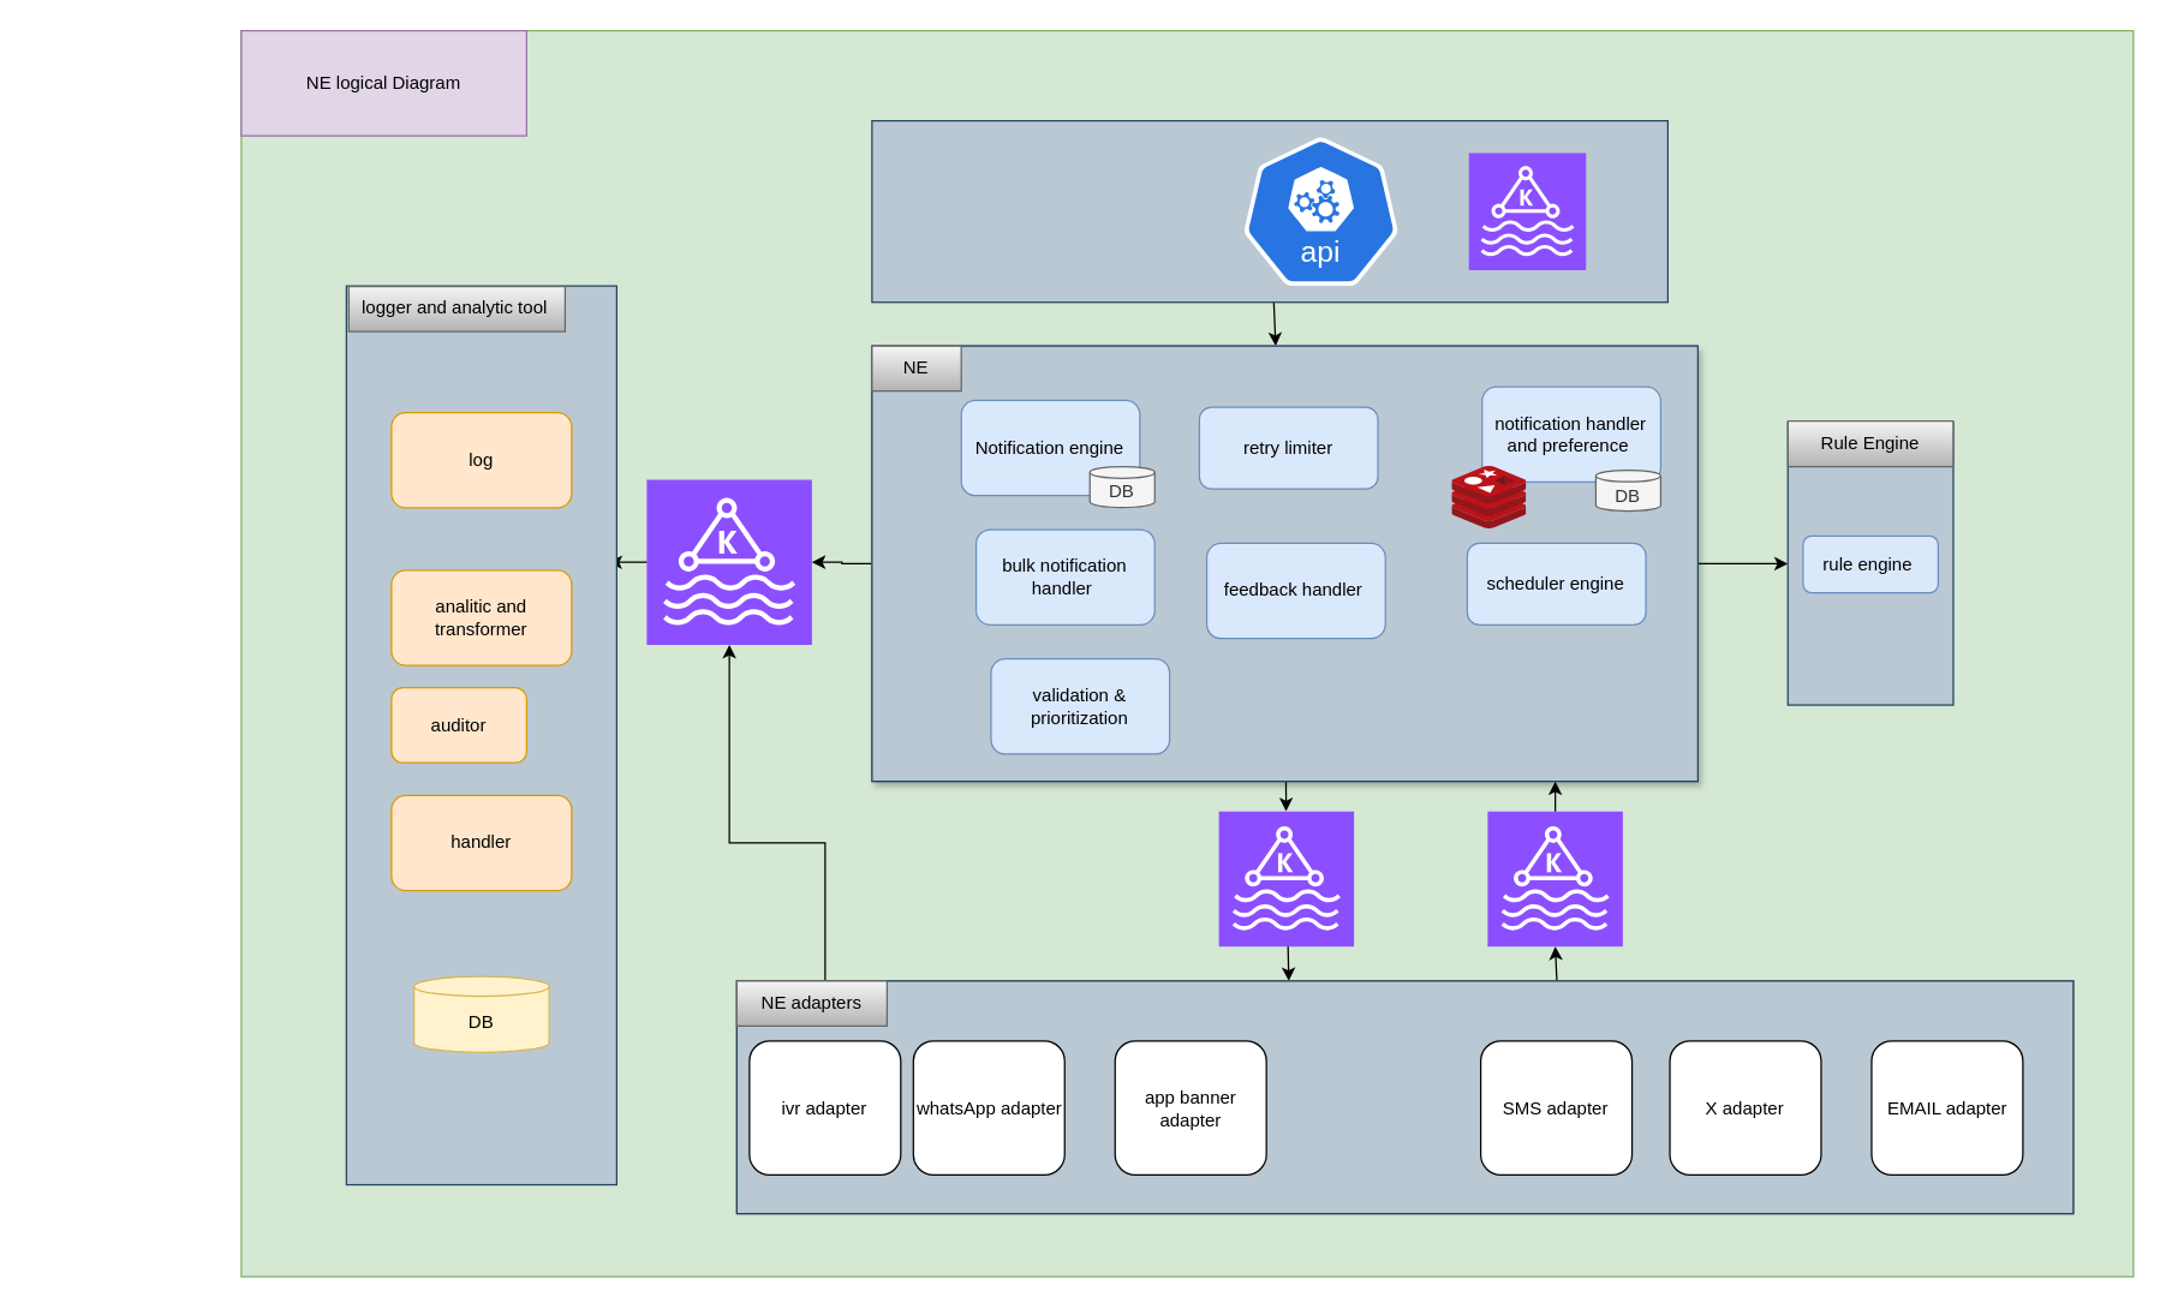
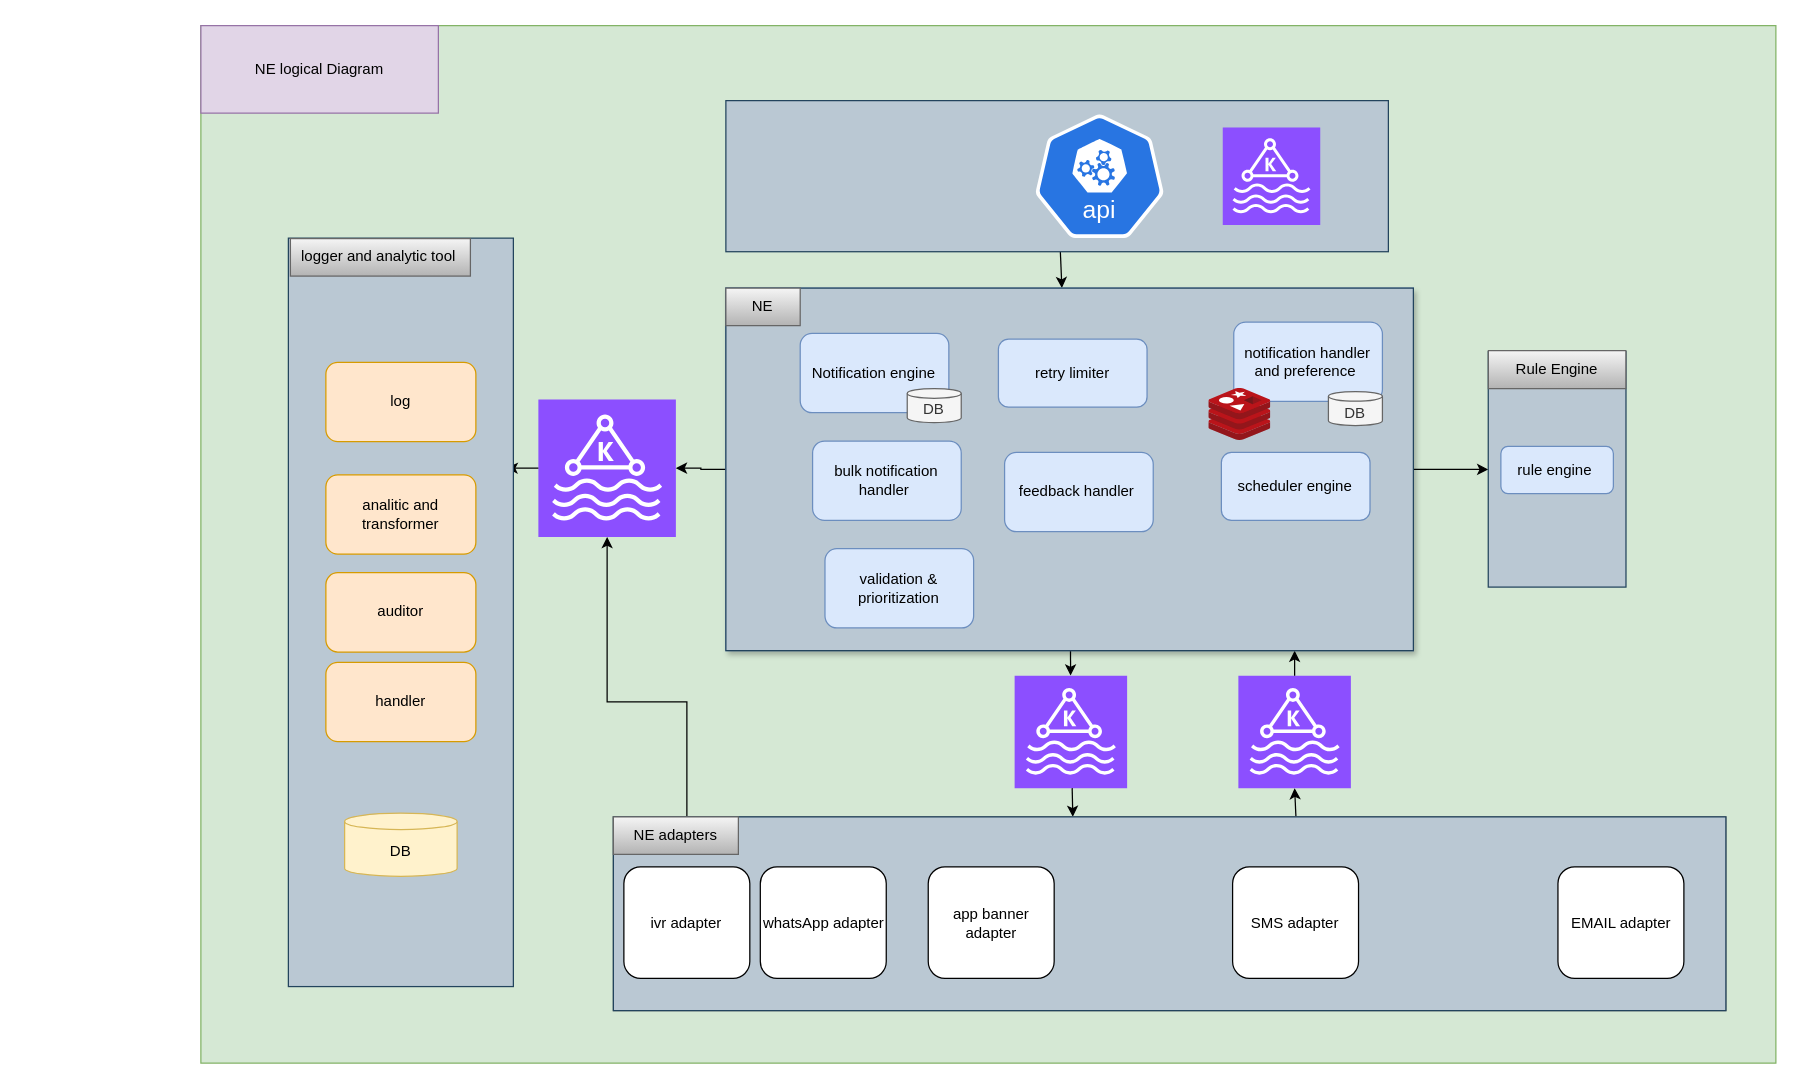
- <mxCell id="30" value="log" style="rounded=1;whiteSpace=wrap;html=1;fillColor=#ffe6cc;strokeColor=#d79b00;container=0;" vertex="1" parent="23"><mxGeometry x="30.005" y="84.375" width="120" height="63.438" as="geometry" /></mxCell>
+ <mxCell id="30" value="log" style="rounded=1;whiteSpace=wrap;html=1;fillColor=#ffe6cc;strokeColor=#d79b00;container=0;" vertex="1" parent="23"><mxGeometry x="30.005" y="99.375" width="120" height="63.438" as="geometry" /></mxCell>
- <mxCell id="26" value="auditor" style="rounded=1;whiteSpace=wrap;html=1;fillColor=#ffe6cc;strokeColor=#d79b00;container=0;" parent="23" vertex="1"><mxGeometry x="30.005" y="267.655" width="90" height="50" as="geometry" /></mxCell>
+ <mxCell id="26" value="auditor" style="rounded=1;whiteSpace=wrap;html=1;fillColor=#ffe6cc;strokeColor=#d79b00;container=0;" parent="23" vertex="1"><mxGeometry x="30.005" y="267.655" width="120" height="63.438" as="geometry" /></mxCell>
- <mxCell id="20" value="X adapter" style="rounded=1;whiteSpace=wrap;html=1;container=0;" parent="14" vertex="1"><mxGeometry x="621.32" y="40" width="100.75" height="89.17" as="geometry" /></mxCell>
